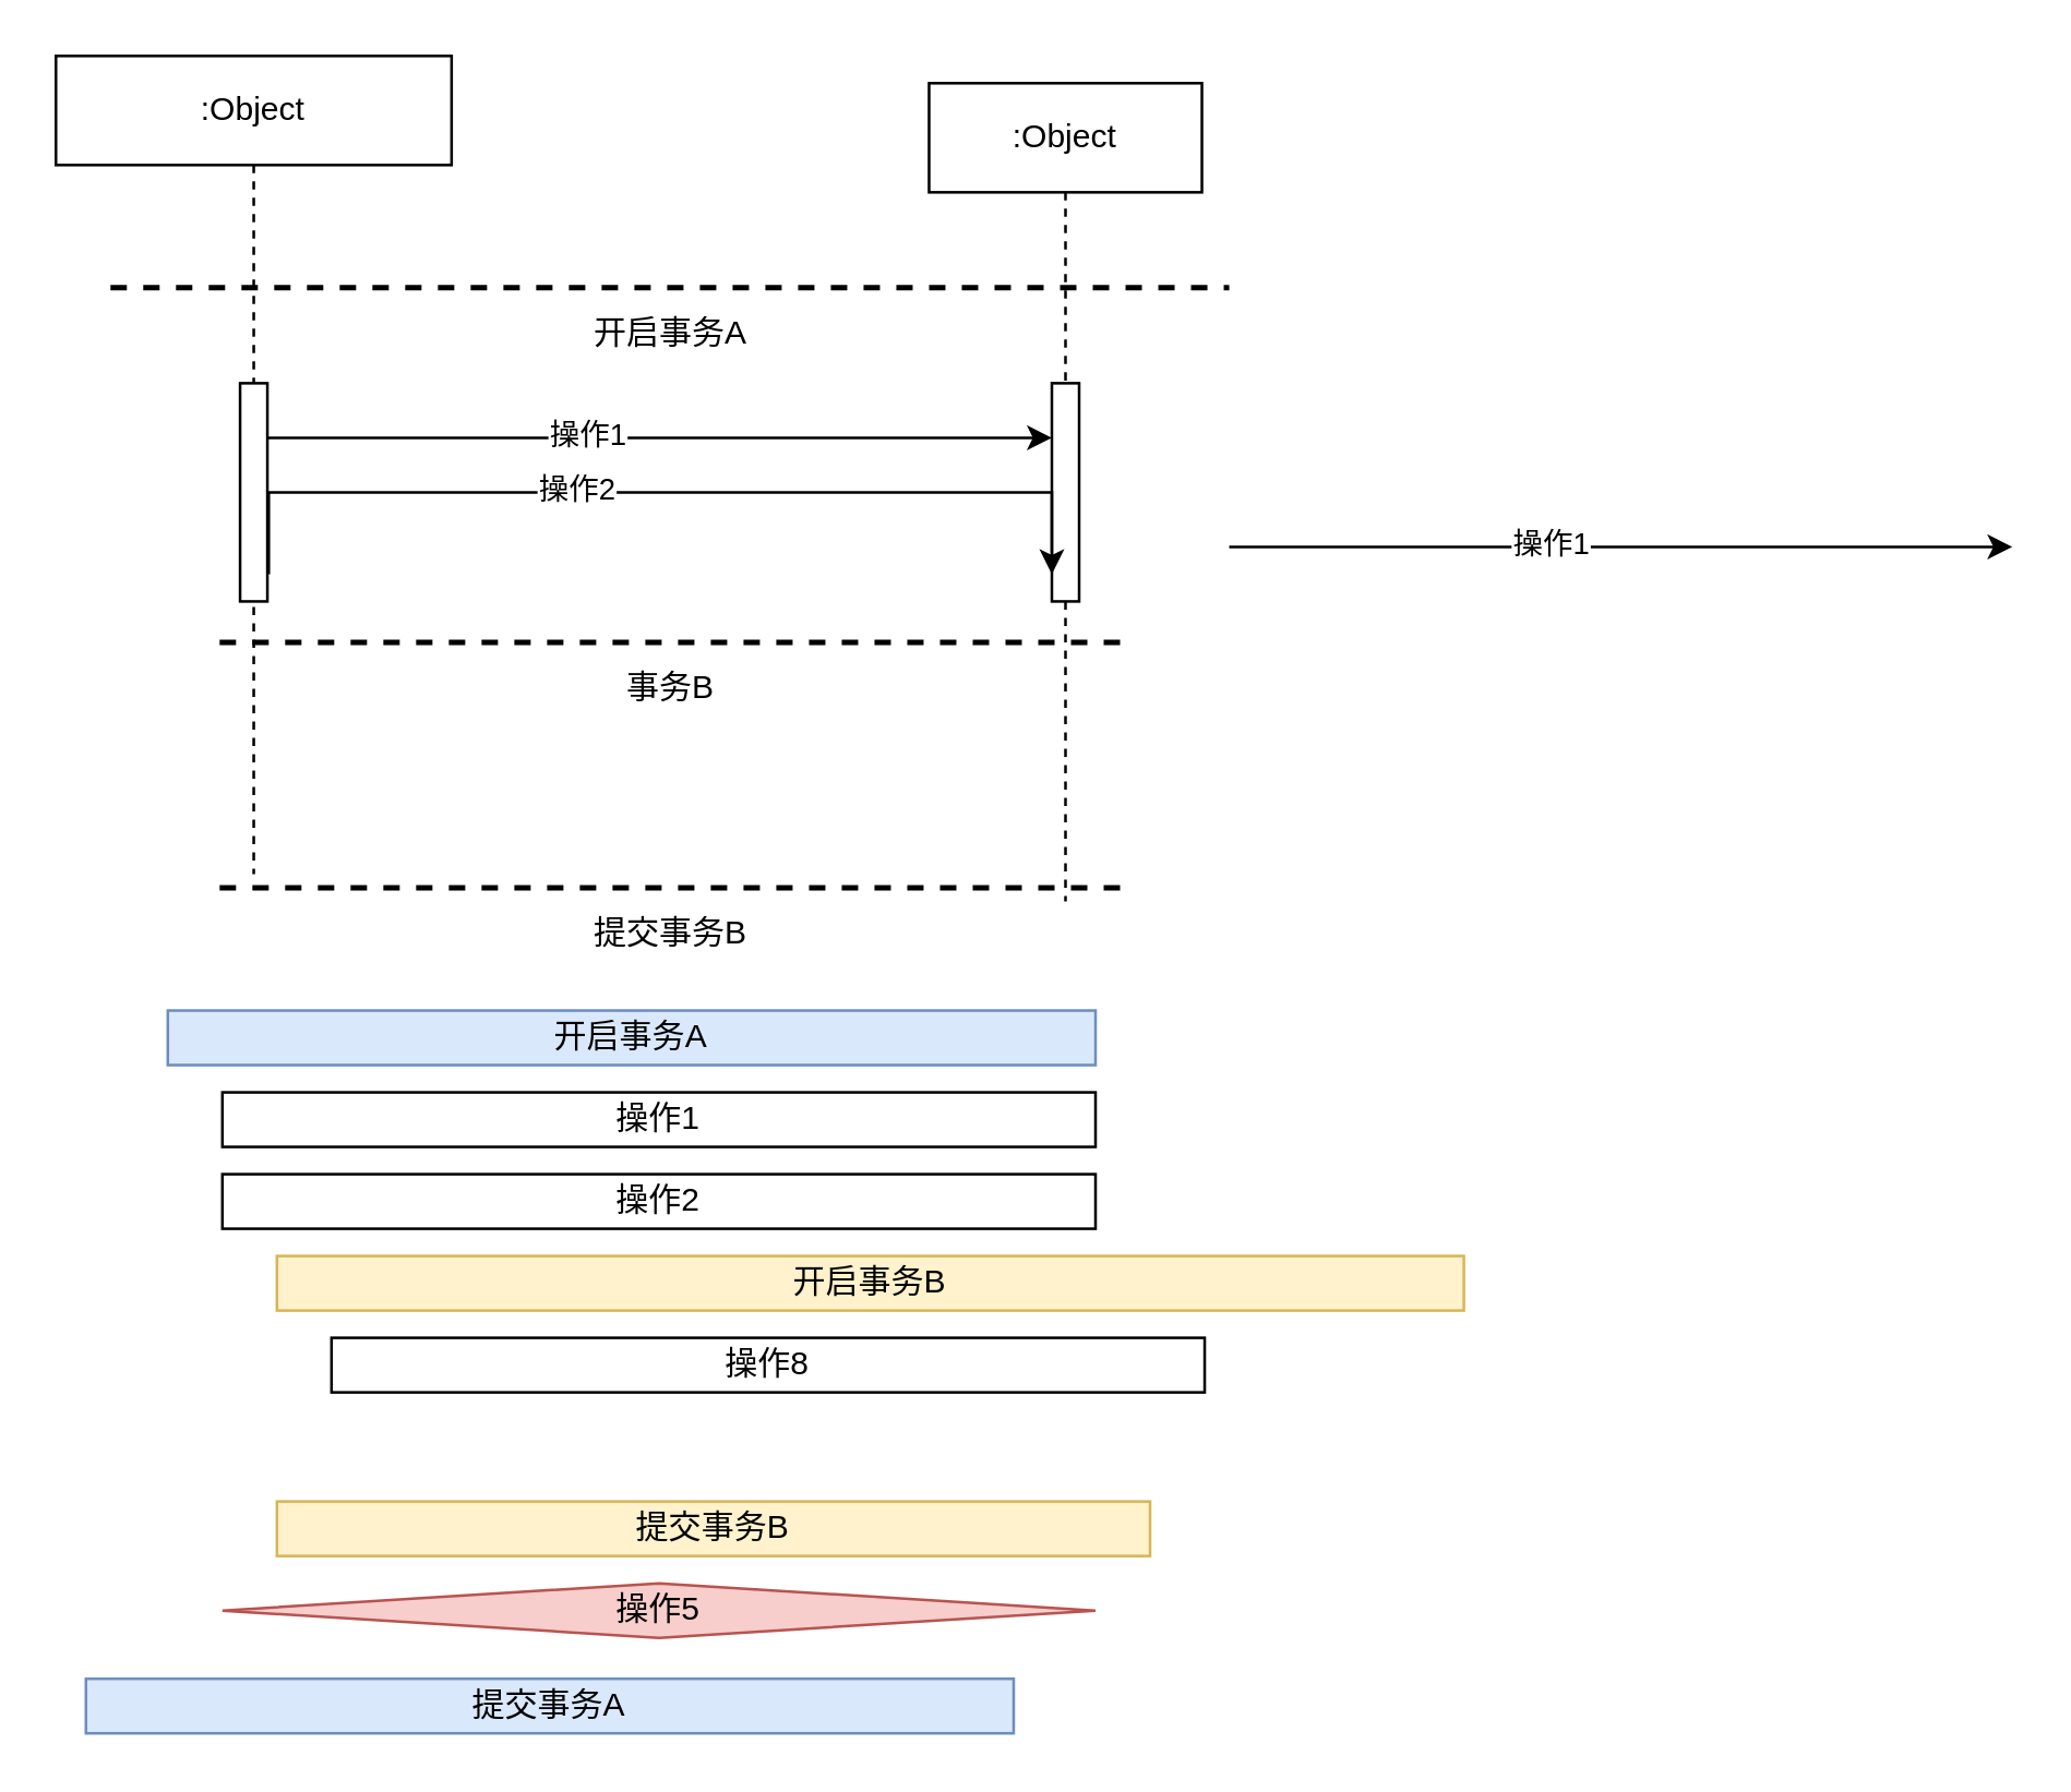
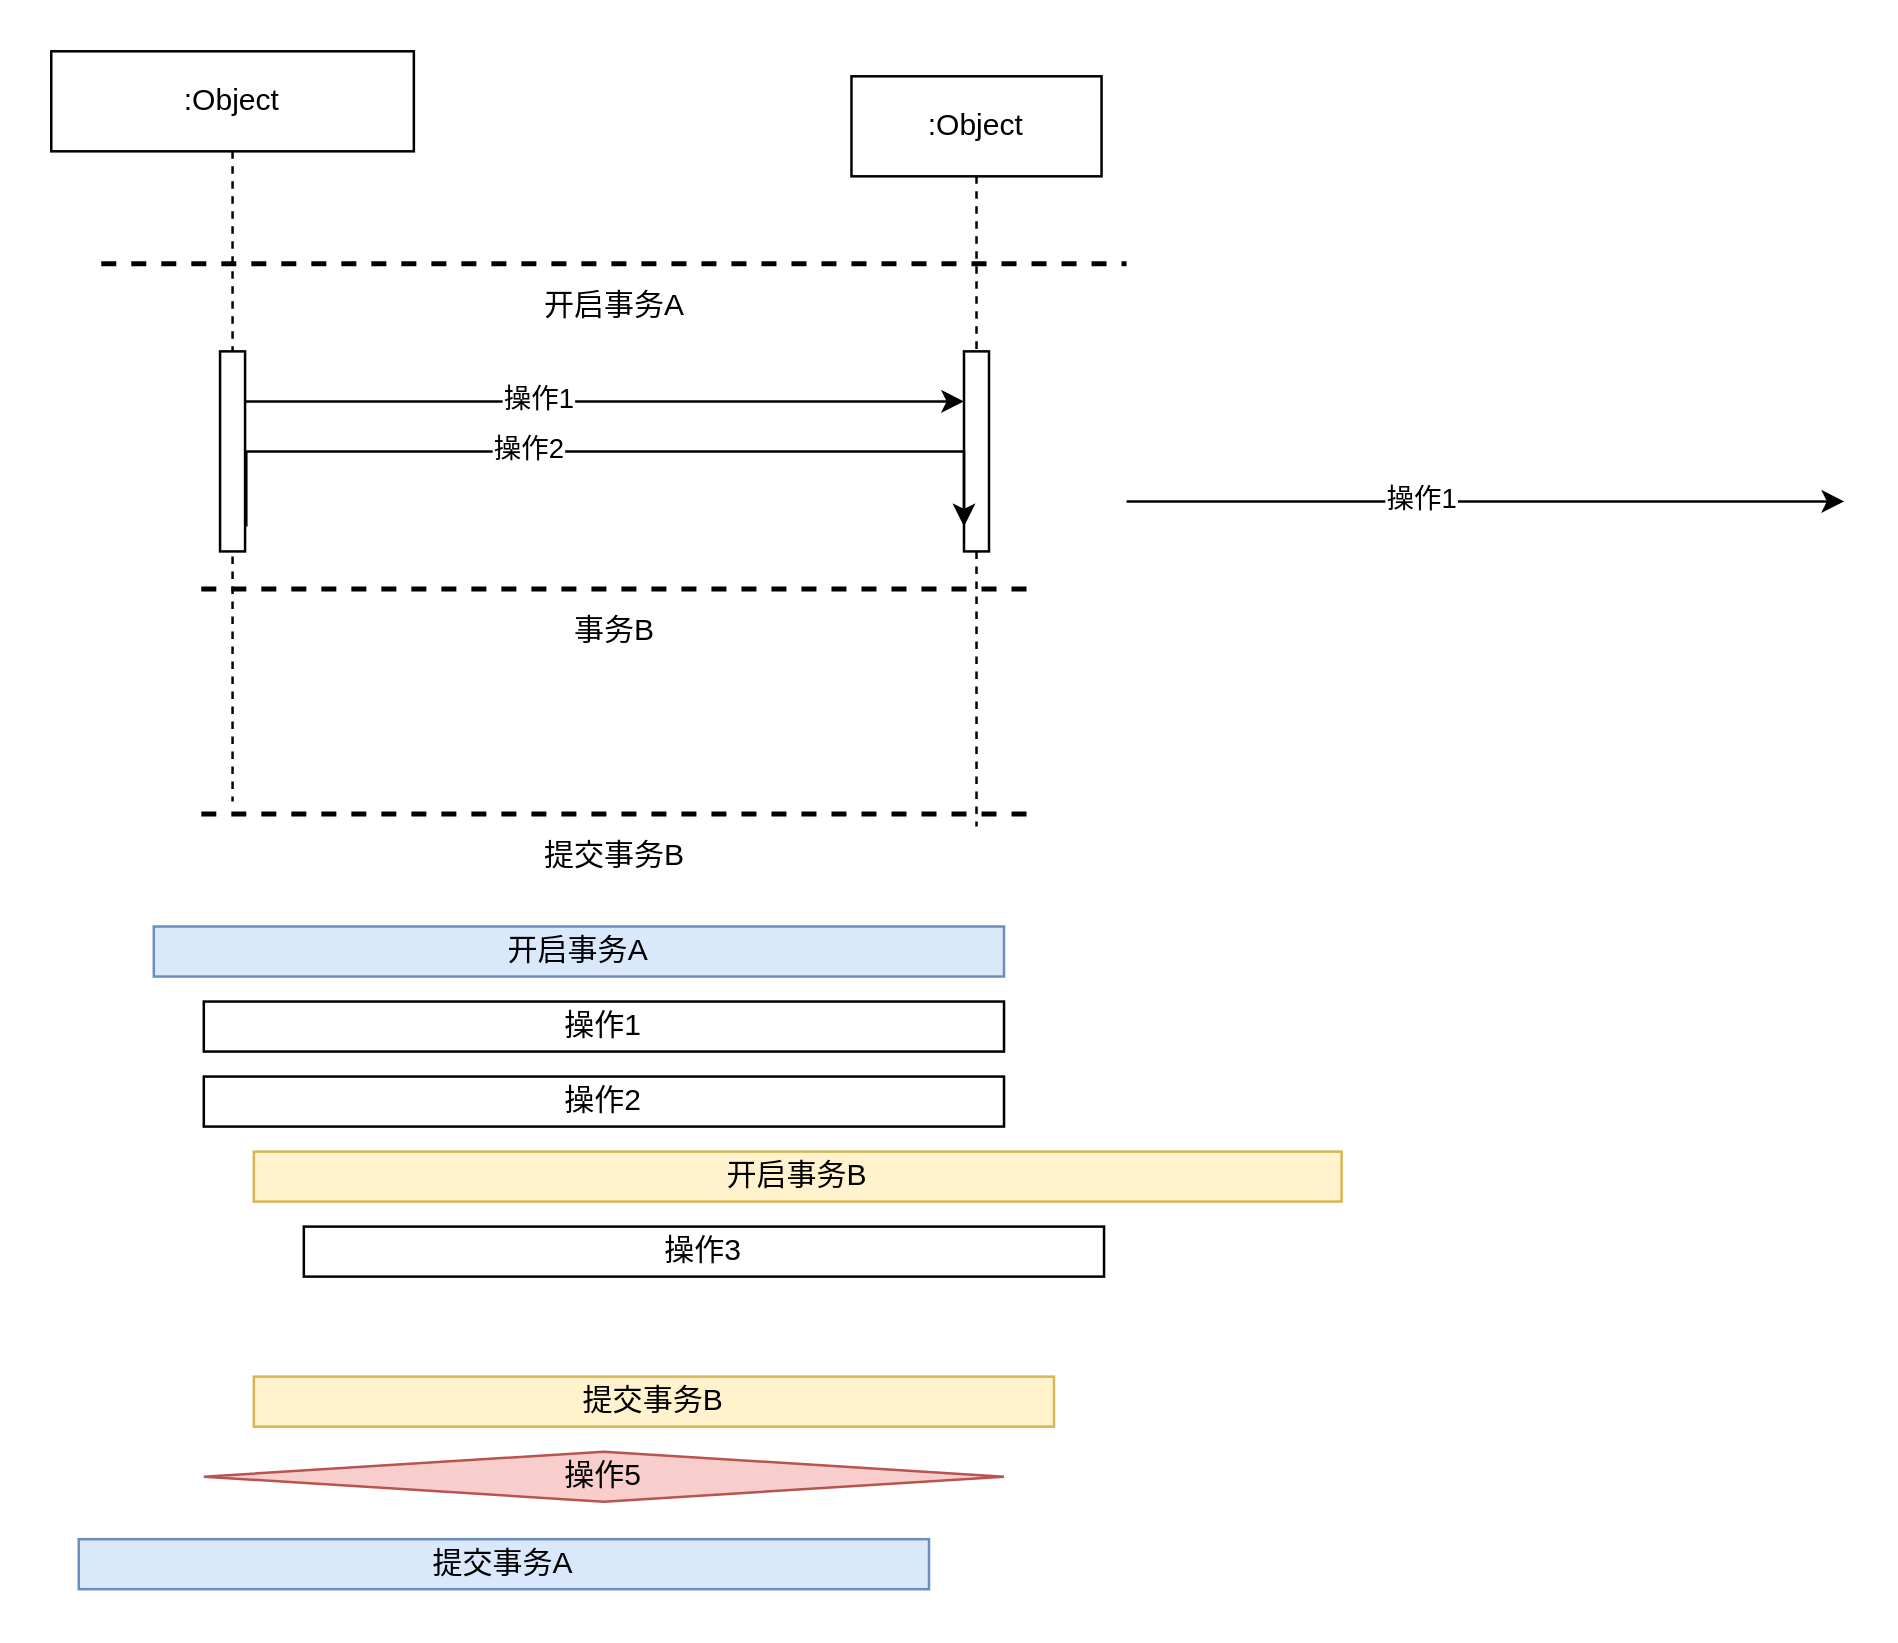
- <mxCell id="19" value="操作8" style="rounded=0;whiteSpace=wrap;html=1;" vertex="1" parent="1"><mxGeometry x="121" y="490" width="320" height="20" as="geometry" /></mxCell>
+ <mxCell id="19" value="操作3" style="rounded=0;whiteSpace=wrap;html=1;" vertex="1" parent="1"><mxGeometry x="121" y="490" width="320" height="20" as="geometry" /></mxCell>
